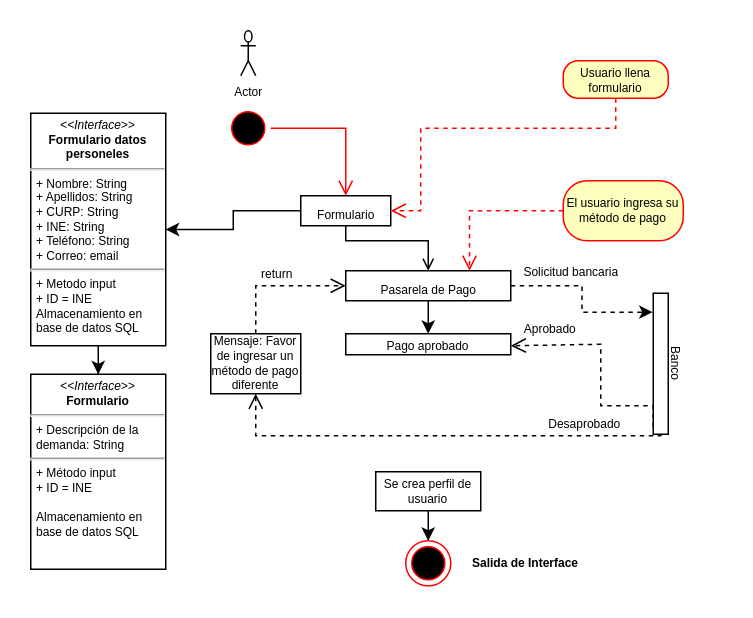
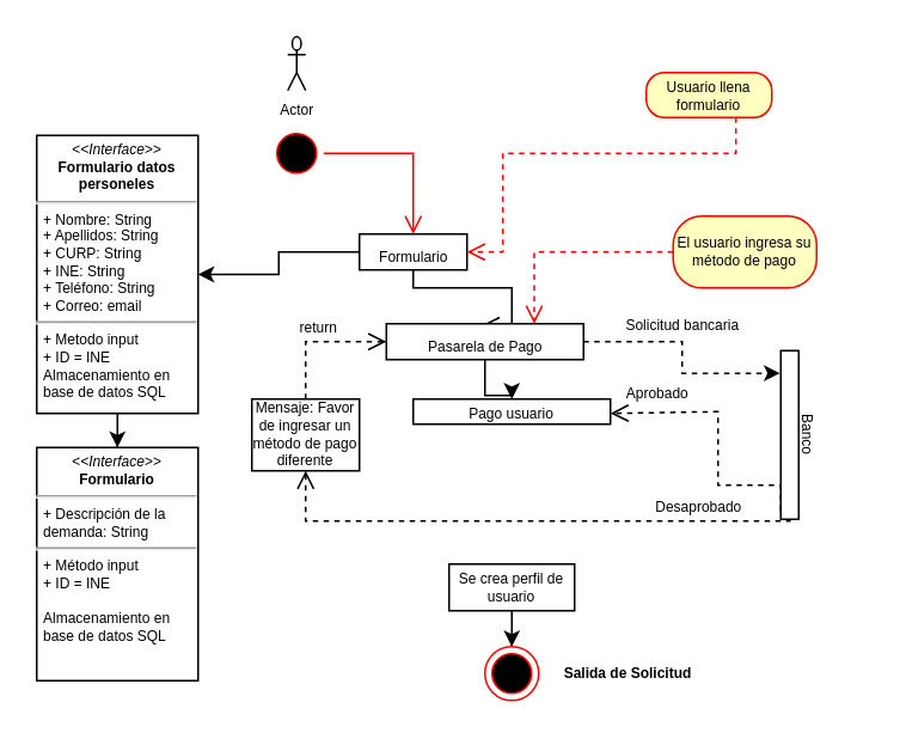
- <mxCell id="11" value="Usuario llena formulario" style="rounded=1;whiteSpace=wrap;html=1;arcSize=40;fontColor=#000000;fillColor=#ffffc0;strokeColor=#ff0000;fontSize=8;" parent="1" vertex="1"><mxGeometry x="375" y="40" width="70" height="25" as="geometry" /></mxCell>
+ <mxCell id="11" value="Usuario llena formulario" style="rounded=1;whiteSpace=wrap;html=1;arcSize=40;fontColor=#000000;fillColor=#ffffc0;strokeColor=#ff0000;fontSize=8;" parent="1" vertex="1"><mxGeometry x="360" y="40" width="70" height="25" as="geometry" /></mxCell>
- <mxCell id="9" value="&lt;font style=&quot;font-size: 8px&quot;&gt;Pasarela de Pago&lt;/font&gt;" style="html=1;fontSize=18;" parent="1" vertex="1"><mxGeometry x="230" y="180" width="110" height="20" as="geometry" /></mxCell>
+ <mxCell id="9" value="&lt;font style=&quot;font-size: 8px&quot;&gt;Pasarela de Pago&lt;/font&gt;" style="html=1;fontSize=18;" parent="1" vertex="1"><mxGeometry x="215" y="180" width="110" height="20" as="geometry" /></mxCell>
- <mxCell id="13" value="&lt;font style=&quot;font-size: 8px&quot;&gt;Pago aprobado&lt;/font&gt;" style="html=1;fontSize=12;whiteSpace=wrap;labelBackgroundColor=none;" parent="1" vertex="1"><mxGeometry x="230" y="222" width="110" height="14" as="geometry" /></mxCell>
+ <mxCell id="13" value="&lt;font style=&quot;font-size: 8px&quot;&gt;Pago usuario&lt;/font&gt;" style="html=1;fontSize=12;whiteSpace=wrap;labelBackgroundColor=none;" parent="1" vertex="1"><mxGeometry x="230" y="222" width="110" height="14" as="geometry" /></mxCell>
- <mxCell id="27" value="Salida de Interface" style="text;align=center;fontStyle=1;verticalAlign=middle;spacingLeft=3;spacingRight=3;strokeColor=none;rotatable=0;points=[[0,0.5],[1,0.5]];portConstraint=eastwest;labelBackgroundColor=none;fontSize=8;" parent="1" vertex="1"><mxGeometry x="310" y="362" width="80" height="26" as="geometry" /></mxCell>
+ <mxCell id="27" value="Salida de Solicitud" style="text;align=center;fontStyle=1;verticalAlign=middle;spacingLeft=3;spacingRight=3;strokeColor=none;rotatable=0;points=[[0,0.5],[1,0.5]];portConstraint=eastwest;labelBackgroundColor=none;fontSize=8;" parent="1" vertex="1"><mxGeometry x="310" y="362" width="80" height="26" as="geometry" /></mxCell>
